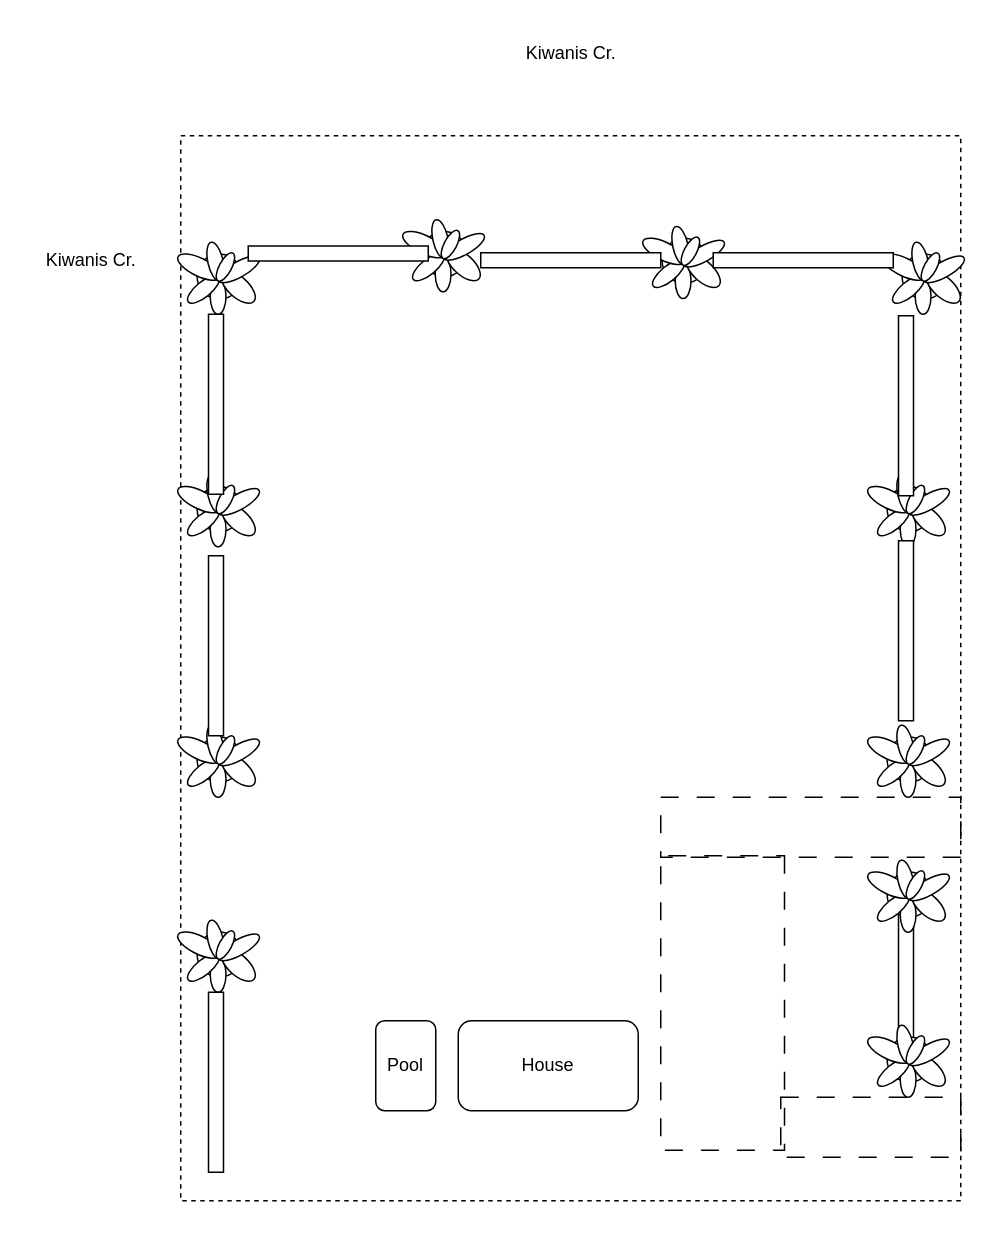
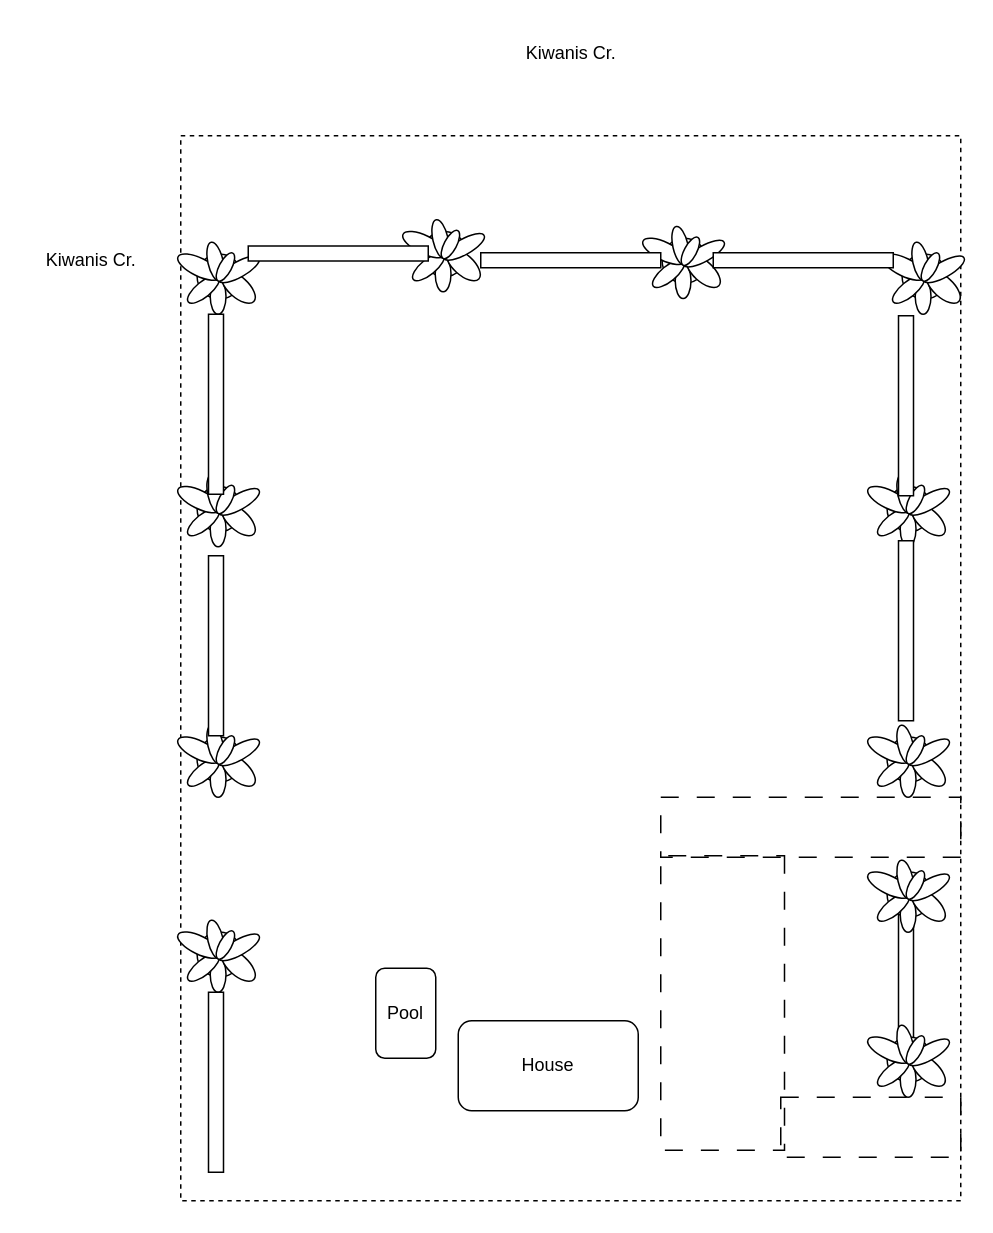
- <mxCell id="7" value="Pool" style="rounded=1;whiteSpace=wrap;html=1;fillColor=none;" vertex="1" parent="1"><mxGeometry x="250" y="680" width="40" height="60" as="geometry" /></mxCell>
+ <mxCell id="7" value="Pool" style="rounded=1;whiteSpace=wrap;html=1;fillColor=none;" vertex="1" parent="1"><mxGeometry x="250" y="645" width="40" height="60" as="geometry" /></mxCell>
